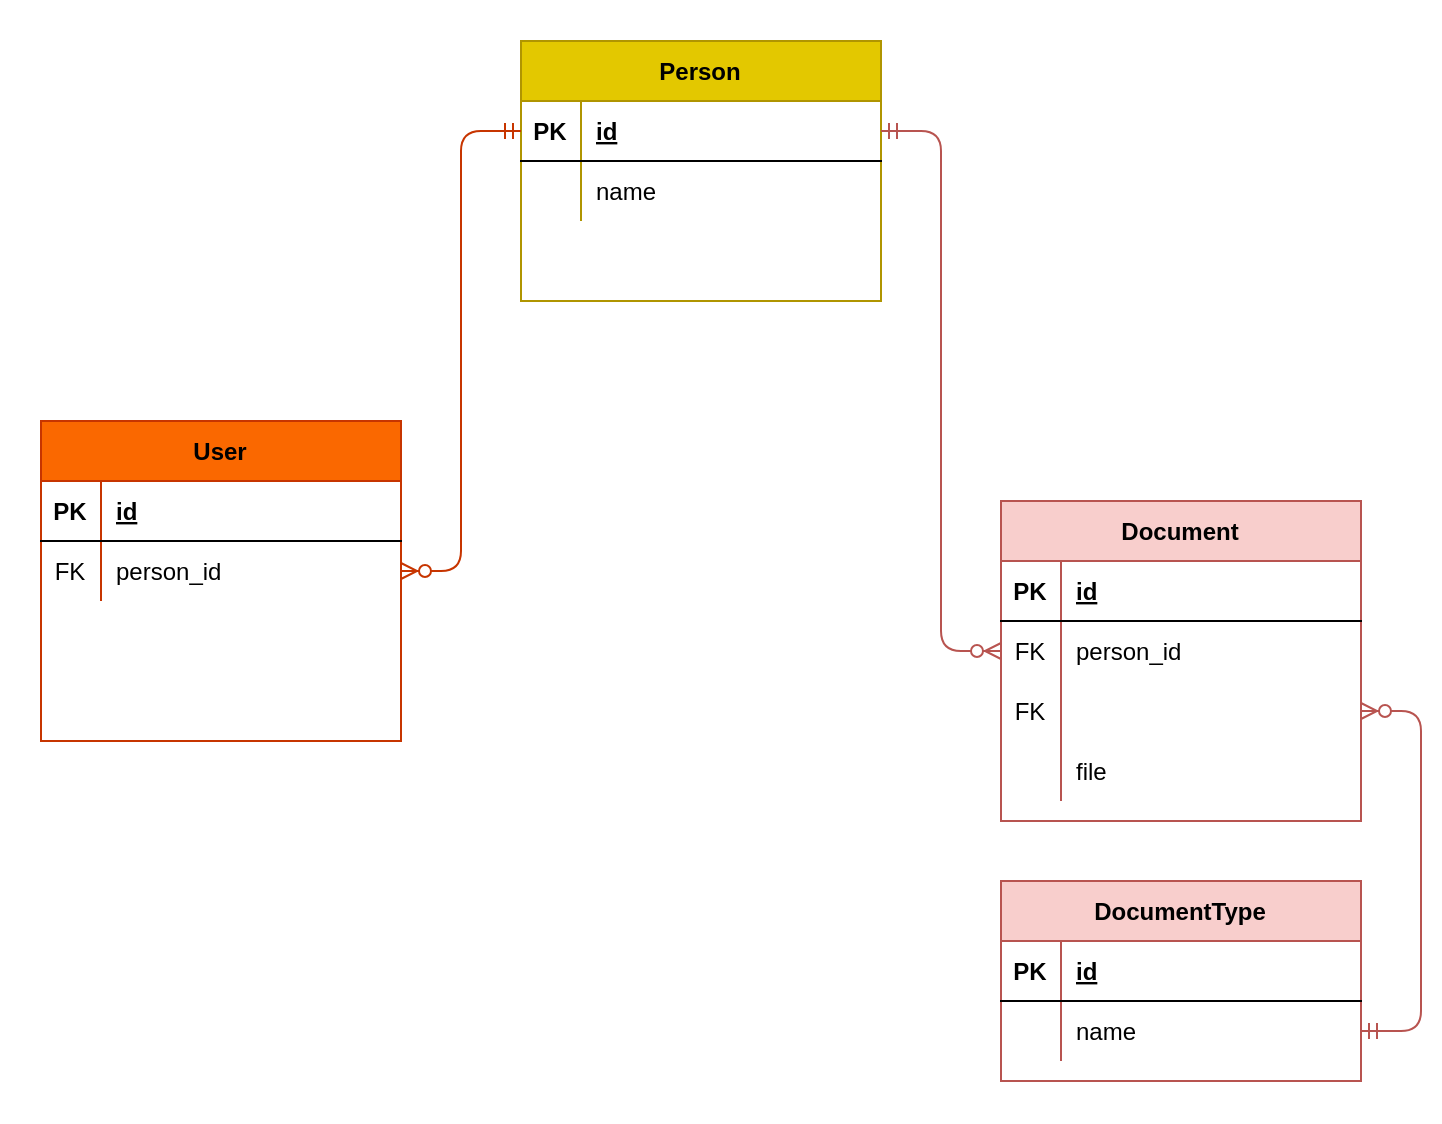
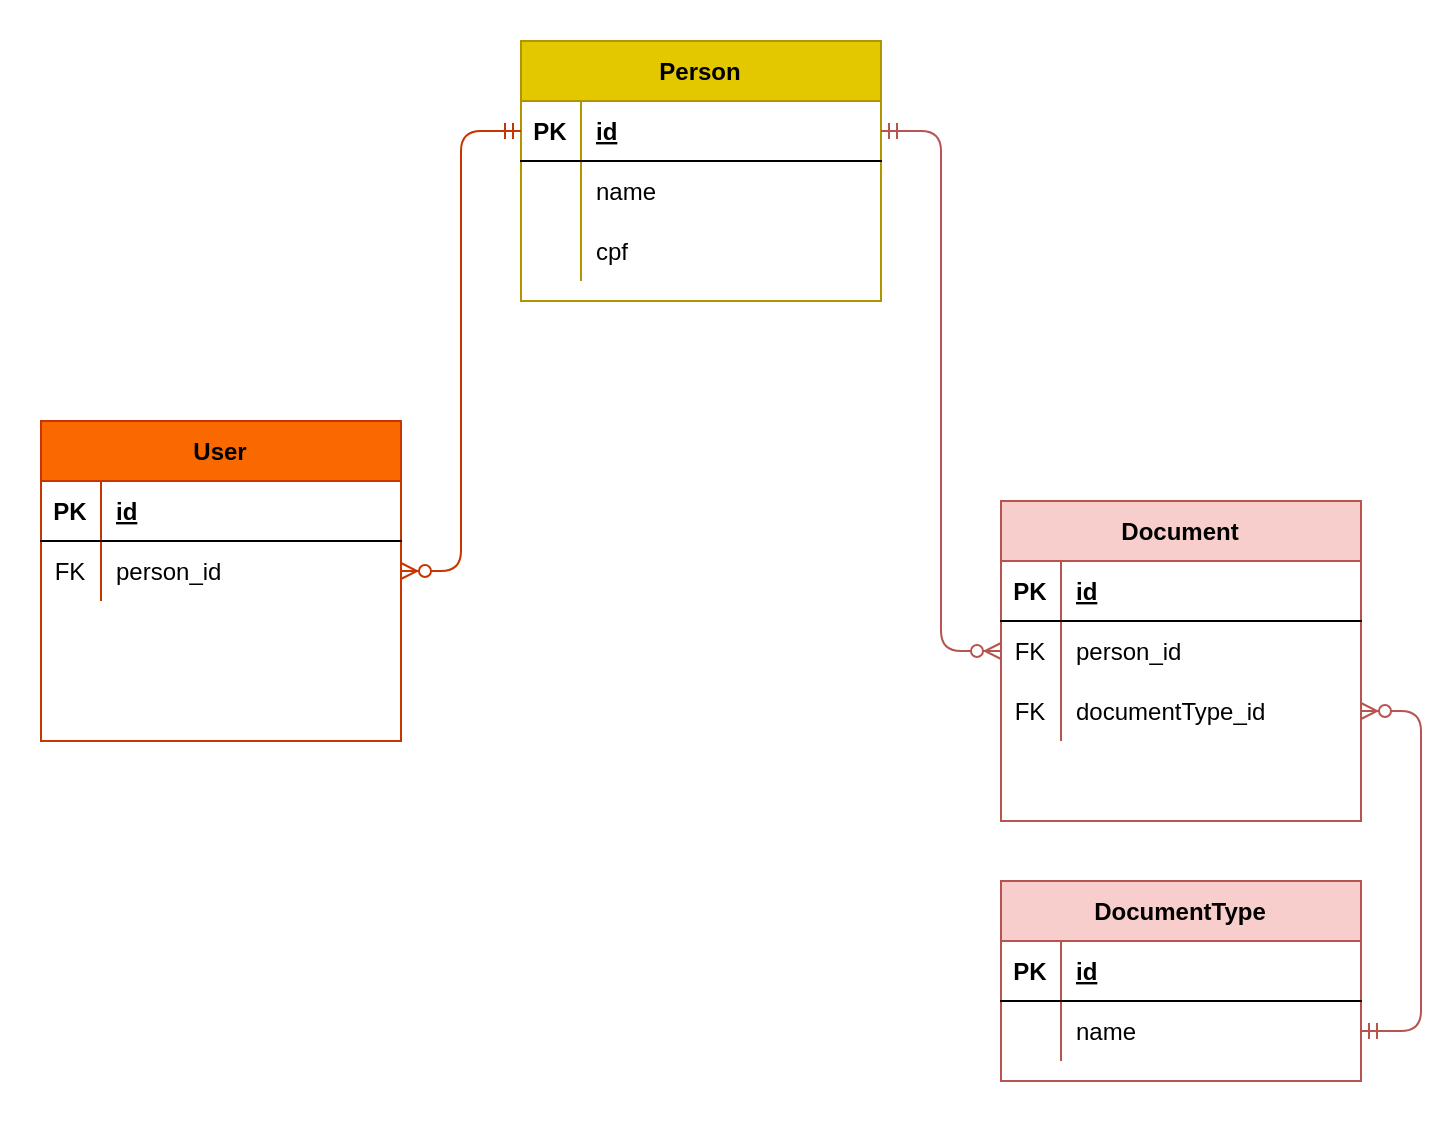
+ <mxCell id="11" value="cpf" style="shape=partialRectangle;connectable=0;fillColor=none;top=0;left=0;bottom=0;right=0;align=left;spacingLeft=6;overflow=hidden;" parent="9" vertex="1"><mxGeometry x="30" width="150" height="30" as="geometry" /></mxCell>
+ <mxCell id="32" value="documentType_id" style="shape=partialRectangle;connectable=0;fillColor=none;top=0;left=0;bottom=0;right=0;align=left;spacingLeft=6;overflow=hidden;" parent="30" vertex="1"><mxGeometry x="30" width="150" height="30" as="geometry" /></mxCell>
- <mxCell id="35" value="file" style="shape=partialRectangle;connectable=0;fillColor=none;top=0;left=0;bottom=0;right=0;align=left;spacingLeft=6;overflow=hidden;" parent="33" vertex="1"><mxGeometry x="30" width="150" height="30" as="geometry" /></mxCell>
